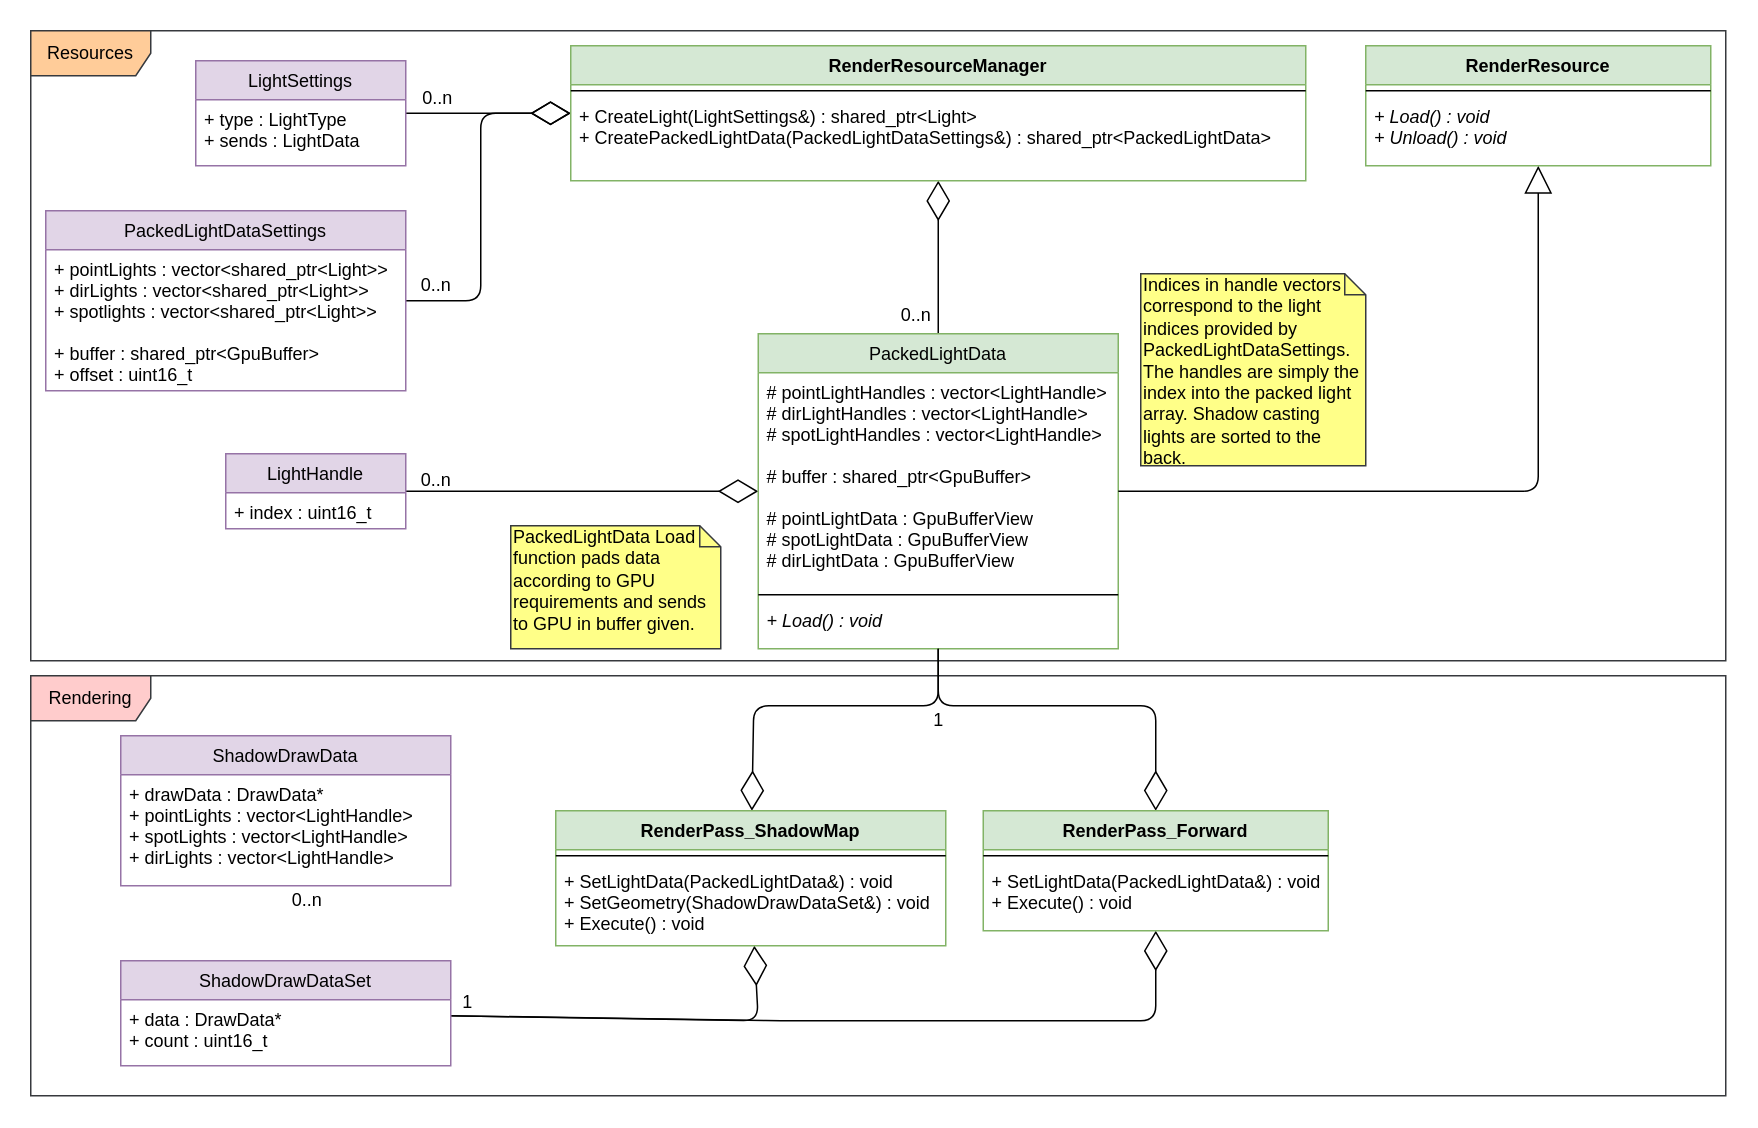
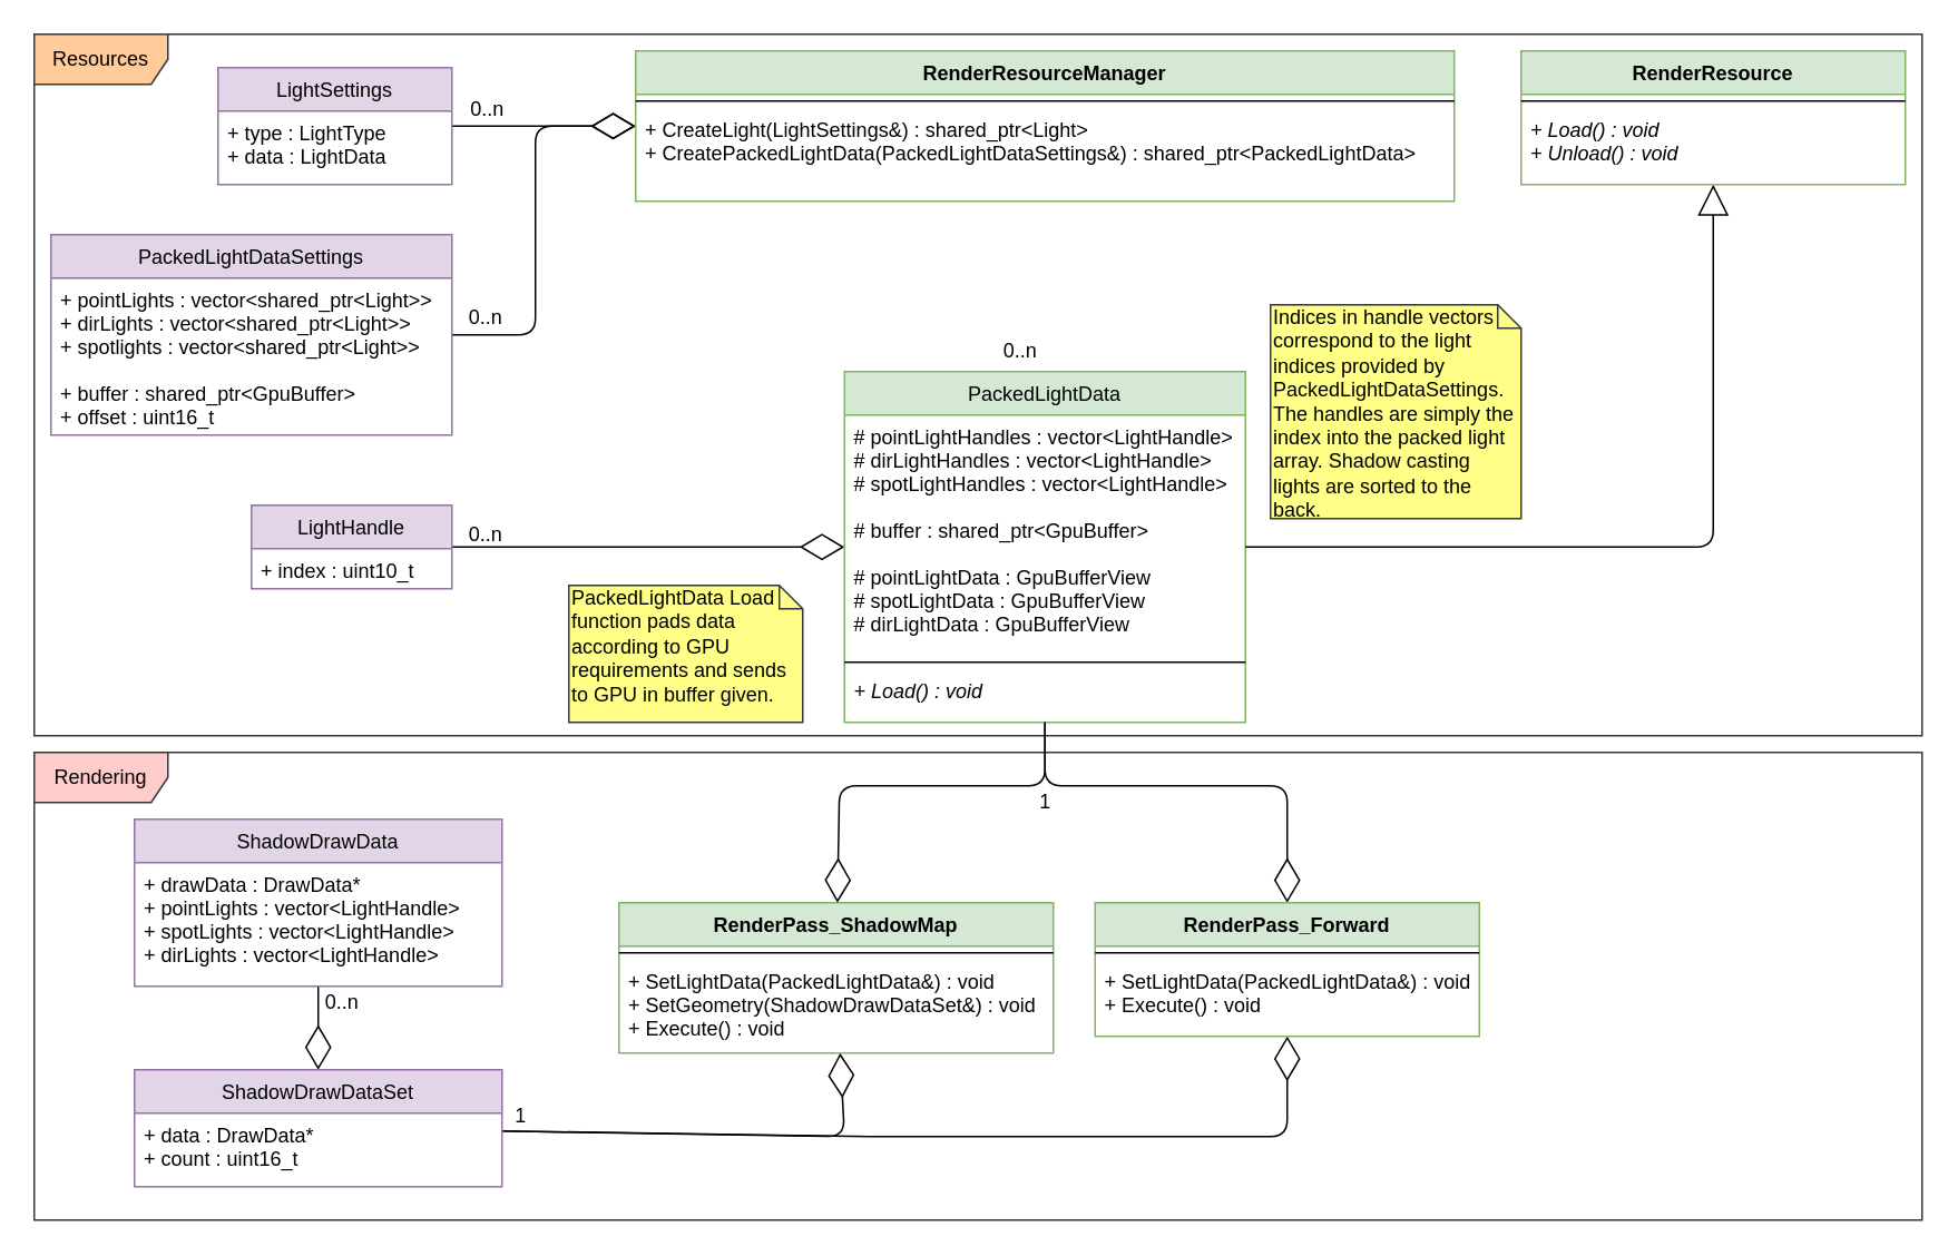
- <mxCell id="11" value="+ type : LightType&#10;+ sends : LightData" style="text;strokeColor=none;fillColor=none;align=left;verticalAlign=top;spacingLeft=4;spacingRight=4;overflow=hidden;rotatable=0;points=[[0,0.5],[1,0.5]];portConstraint=eastwest;" vertex="1" parent="10"><mxGeometry y="26" width="140" height="44" as="geometry" /></mxCell>
+ <mxCell id="11" value="+ type : LightType&#10;+ data : LightData" style="text;strokeColor=none;fillColor=none;align=left;verticalAlign=top;spacingLeft=4;spacingRight=4;overflow=hidden;rotatable=0;points=[[0,0.5],[1,0.5]];portConstraint=eastwest;" vertex="1" parent="10"><mxGeometry y="26" width="140" height="44" as="geometry" /></mxCell>
- <mxCell id="4" value="" style="endArrow=diamondThin;endFill=0;endSize=24;html=1;" edge="1" parent="1" source="20" target="12"><mxGeometry width="160" relative="1" as="geometry"><mxPoint x="430" y="370" as="sourcePoint" /><mxPoint x="540" y="390" as="targetPoint" /></mxGeometry></mxCell>
- <mxCell id="19" value="+ index : uint16_t" style="text;strokeColor=none;fillColor=none;align=left;verticalAlign=top;spacingLeft=4;spacingRight=4;overflow=hidden;rotatable=0;points=[[0,0.5],[1,0.5]];portConstraint=eastwest;" vertex="1" parent="18"><mxGeometry y="26" width="120" height="24" as="geometry" /></mxCell>
+ <mxCell id="19" value="+ index : uint10_t" style="text;strokeColor=none;fillColor=none;align=left;verticalAlign=top;spacingLeft=4;spacingRight=4;overflow=hidden;rotatable=0;points=[[0,0.5],[1,0.5]];portConstraint=eastwest;" vertex="1" parent="18"><mxGeometry y="26" width="120" height="24" as="geometry" /></mxCell>
+ <mxCell id="35" value="" style="endArrow=diamondThin;endFill=0;endSize=24;html=1;" edge="1" parent="1" source="46" target="44"><mxGeometry width="160" relative="1" as="geometry"><mxPoint x="538" y="700" as="sourcePoint" /><mxPoint x="528.526" y="650" as="targetPoint" /></mxGeometry></mxCell>
